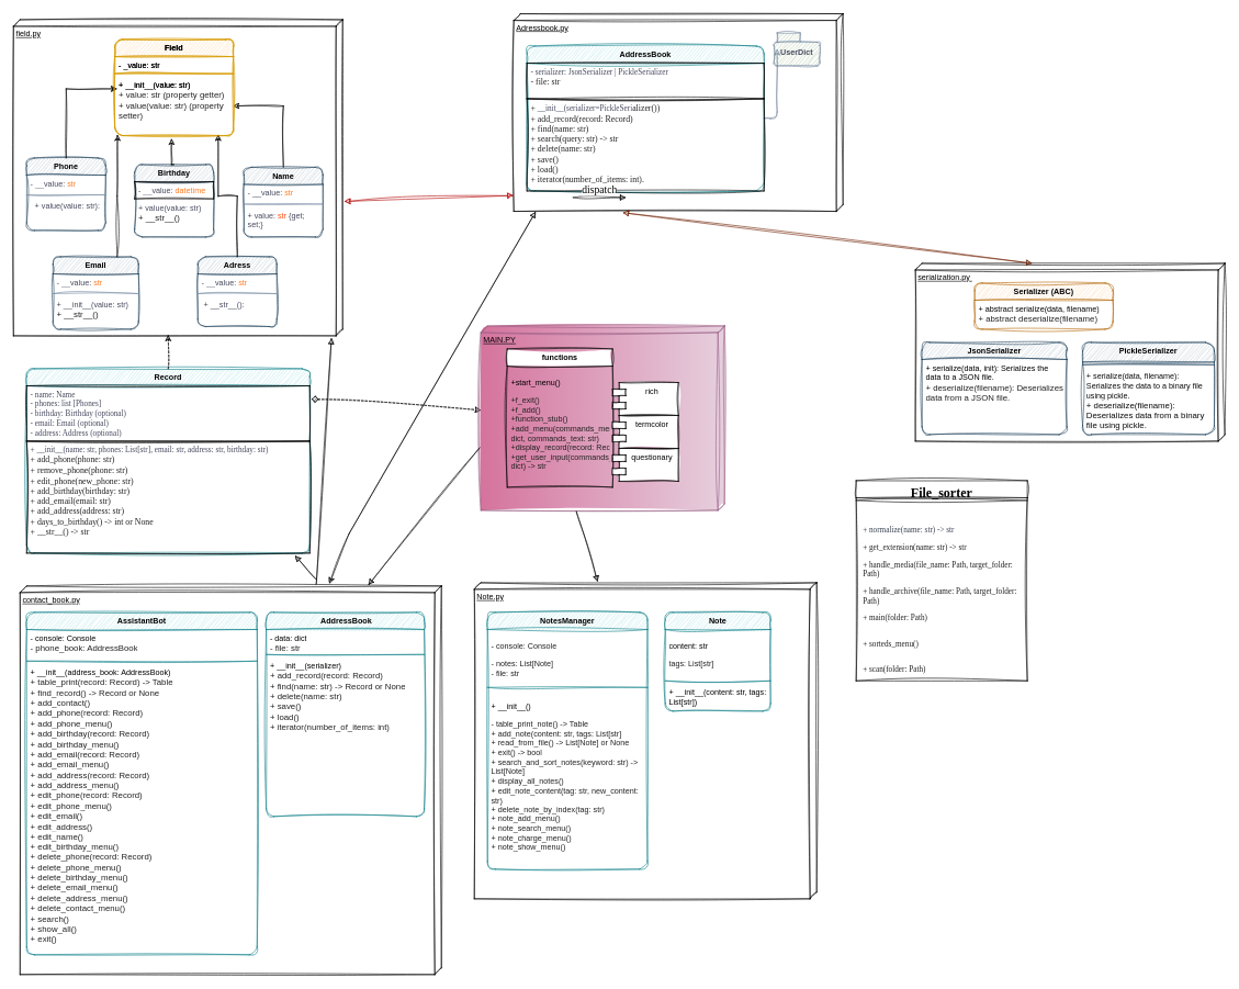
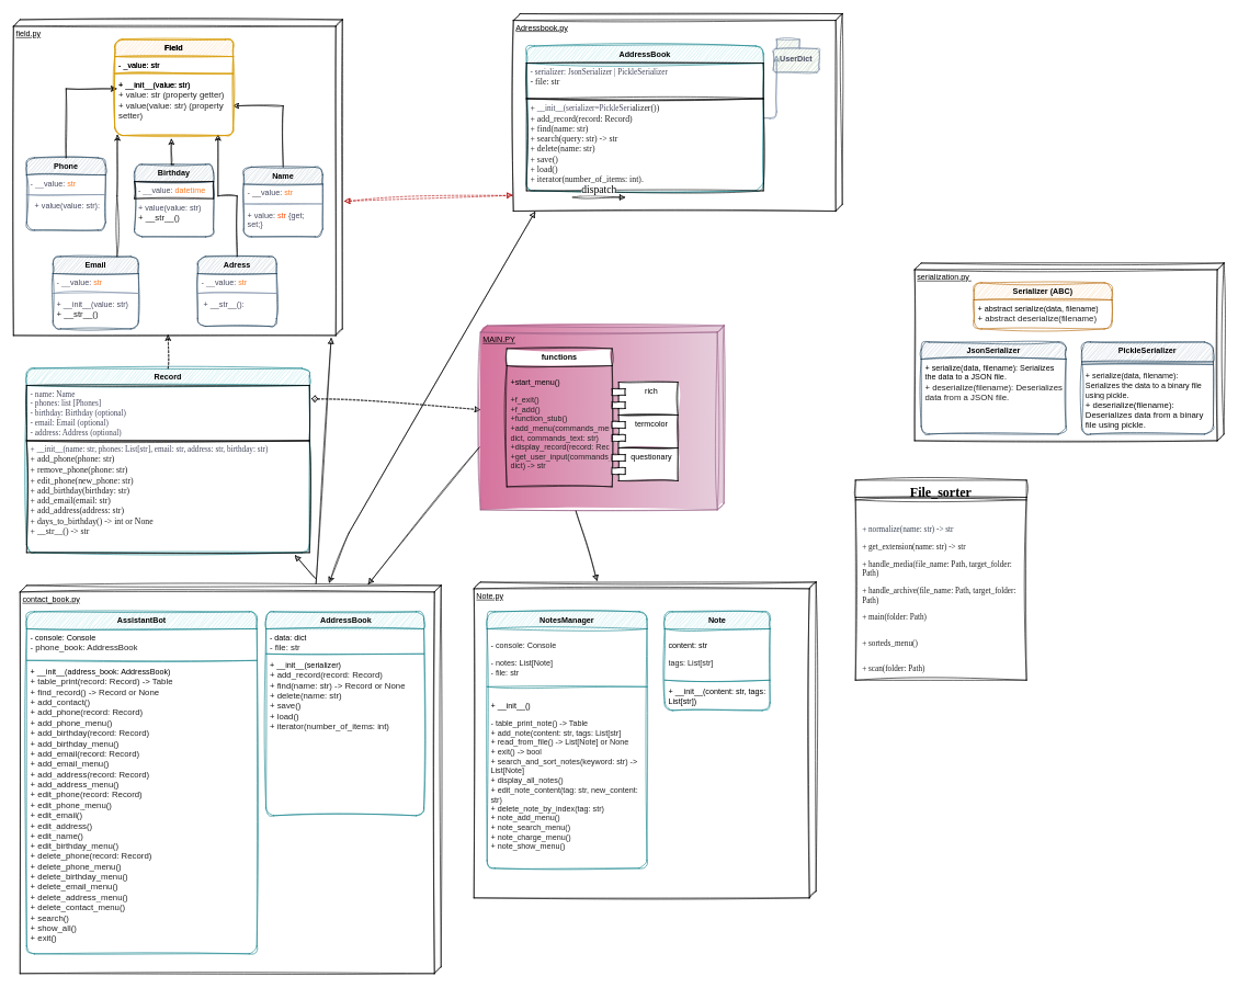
- <mxCell id="34" value="UserDict" style="shape=folder;fontStyle=1;spacingTop=10;tabWidth=40;tabHeight=14;tabPosition=left;html=1;whiteSpace=wrap;rounded=1;strokeColor=#788AA3;fontColor=#46495D;fillColor=#B2C9AB;sketch=1;curveFitting=1;jiggle=2;" parent="1" vertex="1"><mxGeometry x="1175" y="49" width="70" height="50" as="geometry" /></mxCell>
+ <mxCell id="34" value="UserDict" style="shape=folder;fontStyle=1;spacingTop=10;tabWidth=40;tabHeight=14;tabPosition=left;html=1;whiteSpace=wrap;rounded=1;strokeColor=#788AA3;fontColor=#46495D;fillColor=#B2C9AB;sketch=1;curveFitting=1;jiggle=2;" parent="1" vertex="1"><mxGeometry x="1175" y="59" width="70" height="50" as="geometry" /></mxCell>
- <mxCell id="43" value="" style="endArrow=block;startArrow=block;endFill=1;startFill=1;html=1;rounded=0;entryX=0.92;entryY=1.002;entryDx=0;entryDy=0;entryPerimeter=0;exitX=0.575;exitY=-0.006;exitDx=0;exitDy=0;exitPerimeter=0;fillColor=#e51400;strokeColor=#B20000;sketch=1;curveFitting=1;jiggle=2;" edge="1" parent="1" source="5" target="6"><mxGeometry width="160" relative="1" as="geometry"><mxPoint x="510" y="319" as="sourcePoint" /><mxPoint x="670" y="319" as="targetPoint" /><Array as="points" /></mxGeometry></mxCell>
+ <mxCell id="43" value="" style="endArrow=block;startArrow=block;endFill=1;startFill=1;html=1;rounded=0;entryX=0.92;entryY=1.002;entryDx=0;entryDy=0;entryPerimeter=0;exitX=0.575;exitY=-0.006;exitDx=0;exitDy=0;exitPerimeter=0;fillColor=#e51400;strokeColor=#B20000;sketch=1;curveFitting=1;jiggle=2;dashed=1;" edge="1" parent="1" source="5" target="6"><mxGeometry width="160" relative="1" as="geometry"><mxPoint x="510" y="319" as="sourcePoint" /><mxPoint x="670" y="319" as="targetPoint" /><Array as="points" /></mxGeometry></mxCell>
- <mxCell id="55" value="" style="endArrow=block;startArrow=block;endFill=1;startFill=1;html=1;rounded=0;entryX=0;entryY=0.623;entryDx=0;entryDy=0;entryPerimeter=0;exitX=1.007;exitY=0.668;exitDx=0;exitDy=0;exitPerimeter=0;fillColor=#a0522d;strokeColor=#6D1F00;sketch=1;curveFitting=1;jiggle=2;" edge="1" parent="1" source="6" target="4"><mxGeometry width="160" relative="1" as="geometry"><mxPoint x="510" y="419" as="sourcePoint" /><mxPoint x="670" y="419" as="targetPoint" /></mxGeometry></mxCell>
- <mxCell id="51" value="+ serialize(data, init): Serializes the data to a JSON file.&lt;br style=&quot;color: rgb(34, 34, 34); font-family: Arial, Helvetica, sans-serif; font-size: small; background-color: rgb(255, 255, 255);&quot;&gt;&lt;span style=&quot;color: rgb(34, 34, 34); font-family: Arial, Helvetica, sans-serif; font-size: small; background-color: rgb(255, 255, 255);&quot;&gt;+ deserialize(filename): Deserializes data from a JSON file.&lt;/span&gt;" style="text;strokeColor=none;fillColor=none;align=left;verticalAlign=top;spacingLeft=4;spacingRight=4;overflow=hidden;rotatable=0;points=[[0,0.5],[1,0.5]];portConstraint=eastwest;whiteSpace=wrap;html=1;sketch=1;curveFitting=1;jiggle=2;" vertex="1" parent="50"><mxGeometry y="26" width="220" height="114" as="geometry" /></mxCell>
+ <mxCell id="51" value="+ serialize(data, filename): Serializes the data to a JSON file.&lt;br style=&quot;color: rgb(34, 34, 34); font-family: Arial, Helvetica, sans-serif; font-size: small; background-color: rgb(255, 255, 255);&quot;&gt;&lt;span style=&quot;color: rgb(34, 34, 34); font-family: Arial, Helvetica, sans-serif; font-size: small; background-color: rgb(255, 255, 255);&quot;&gt;+ deserialize(filename): Deserializes data from a JSON file.&lt;/span&gt;" style="text;strokeColor=none;fillColor=none;align=left;verticalAlign=top;spacingLeft=4;spacingRight=4;overflow=hidden;rotatable=0;points=[[0,0.5],[1,0.5]];portConstraint=eastwest;whiteSpace=wrap;html=1;sketch=1;curveFitting=1;jiggle=2;" vertex="1" parent="50"><mxGeometry y="26" width="220" height="114" as="geometry" /></mxCell>
